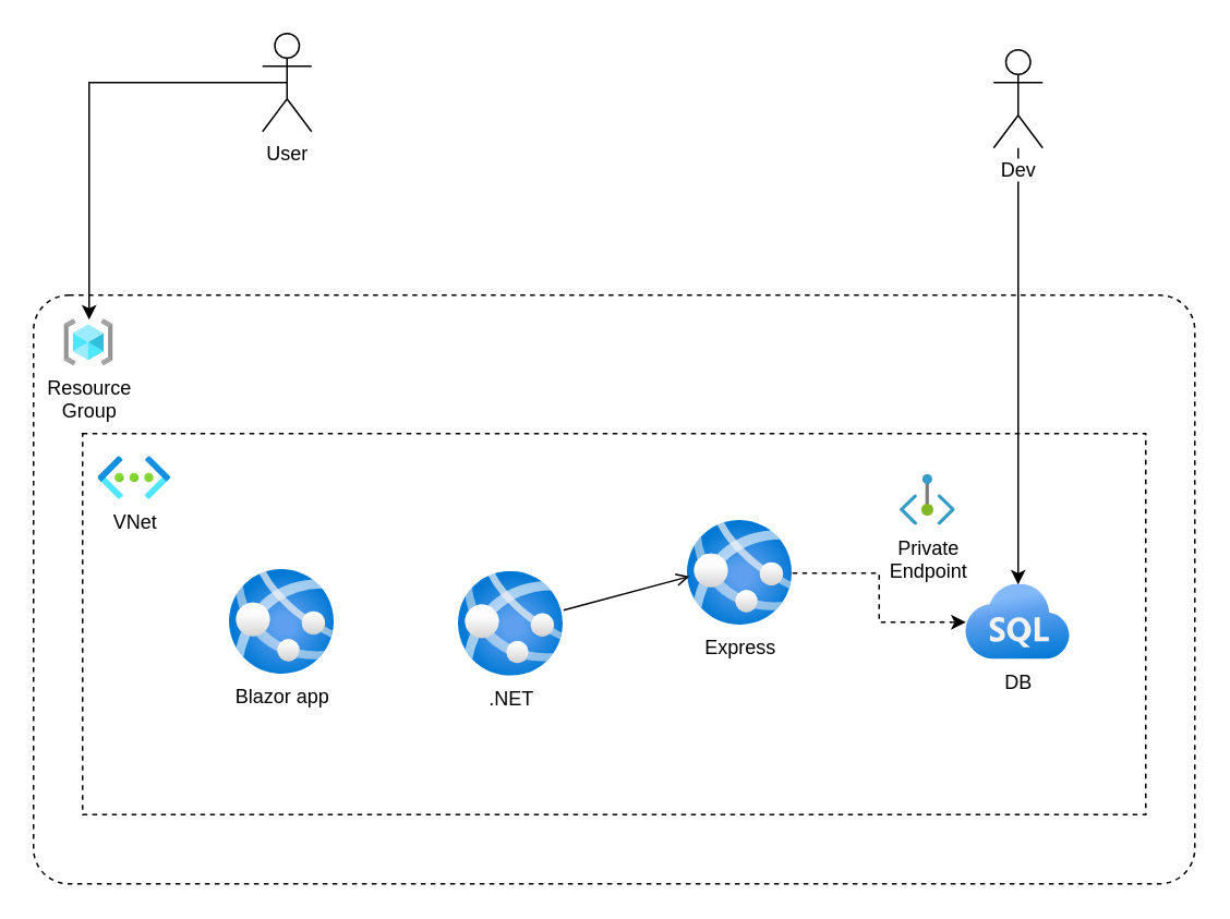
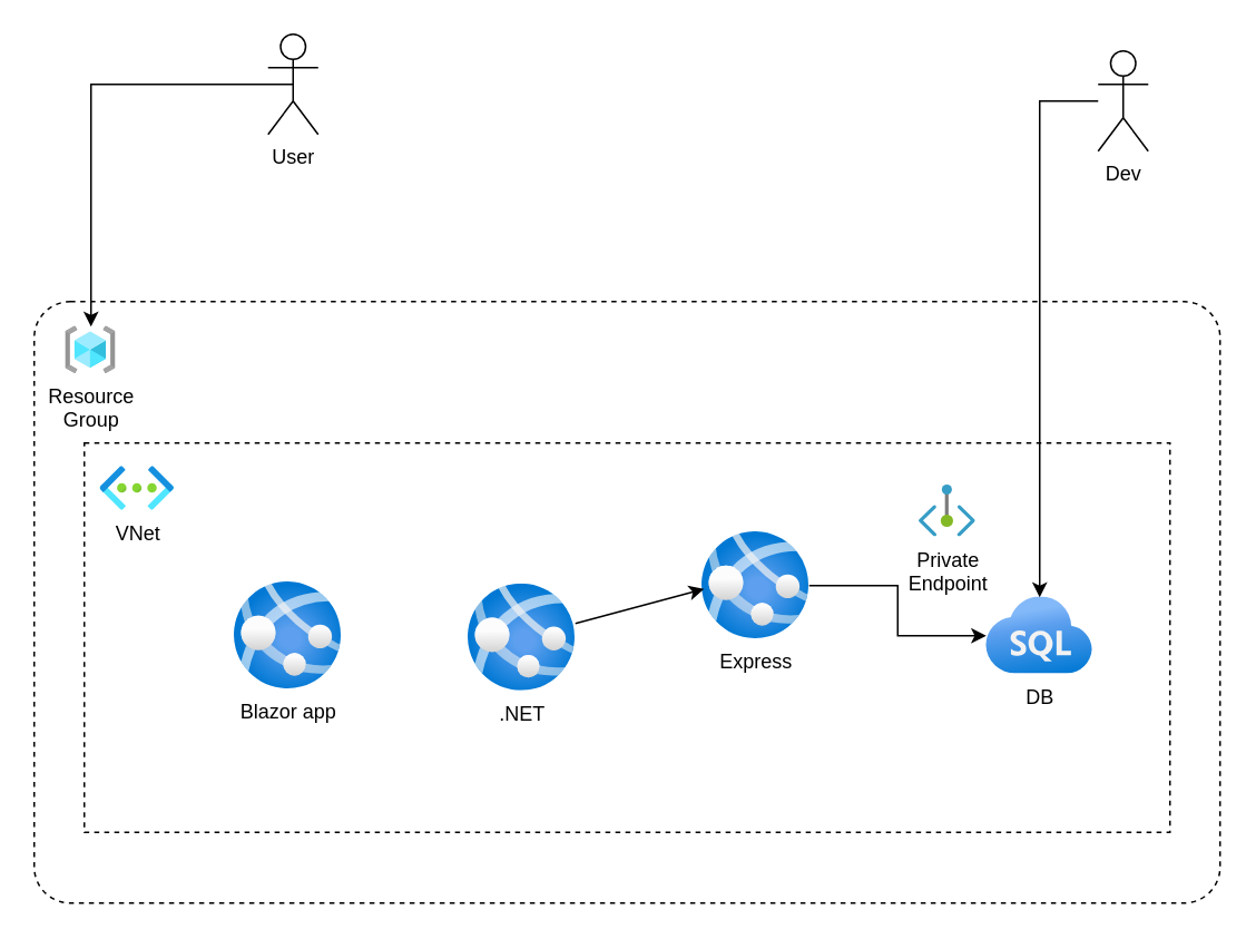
- <mxCell id="11" value="Dev" style="shape=umlActor;verticalLabelPosition=bottom;verticalAlign=top;html=1;fillColor=none;labelBackgroundColor=default;" parent="1" vertex="1"><mxGeometry x="607" y="30" width="30" height="60" as="geometry" /></mxCell>
+ <mxCell id="11" value="Dev" style="shape=umlActor;verticalLabelPosition=bottom;verticalAlign=top;html=1;fillColor=none;labelBackgroundColor=default;" parent="1" vertex="1"><mxGeometry x="657" y="30" width="30" height="60" as="geometry" /></mxCell>
- <mxCell id="15" style="edgeStyle=none;html=1;entryX=0.016;entryY=0.531;entryDx=0;entryDy=0;entryPerimeter=0;endArrow=open;" edge="1" parent="1" source="16" target="13"><mxGeometry relative="1" as="geometry" /></mxCell>
+ <mxCell id="15" style="edgeStyle=none;html=1;entryX=0.016;entryY=0.531;entryDx=0;entryDy=0;entryPerimeter=0;" edge="1" parent="1" source="16" target="13"><mxGeometry relative="1" as="geometry" /></mxCell>
- <mxCell id="9" style="edgeStyle=orthogonalEdgeStyle;rounded=0;orthogonalLoop=1;jettySize=auto;html=1;dashed=1;" parent="1" source="13" target="5" edge="1"><mxGeometry relative="1" as="geometry" /></mxCell>
+ <mxCell id="9" style="edgeStyle=orthogonalEdgeStyle;rounded=0;orthogonalLoop=1;jettySize=auto;html=1;" parent="1" source="13" target="5" edge="1"><mxGeometry relative="1" as="geometry" /></mxCell>
